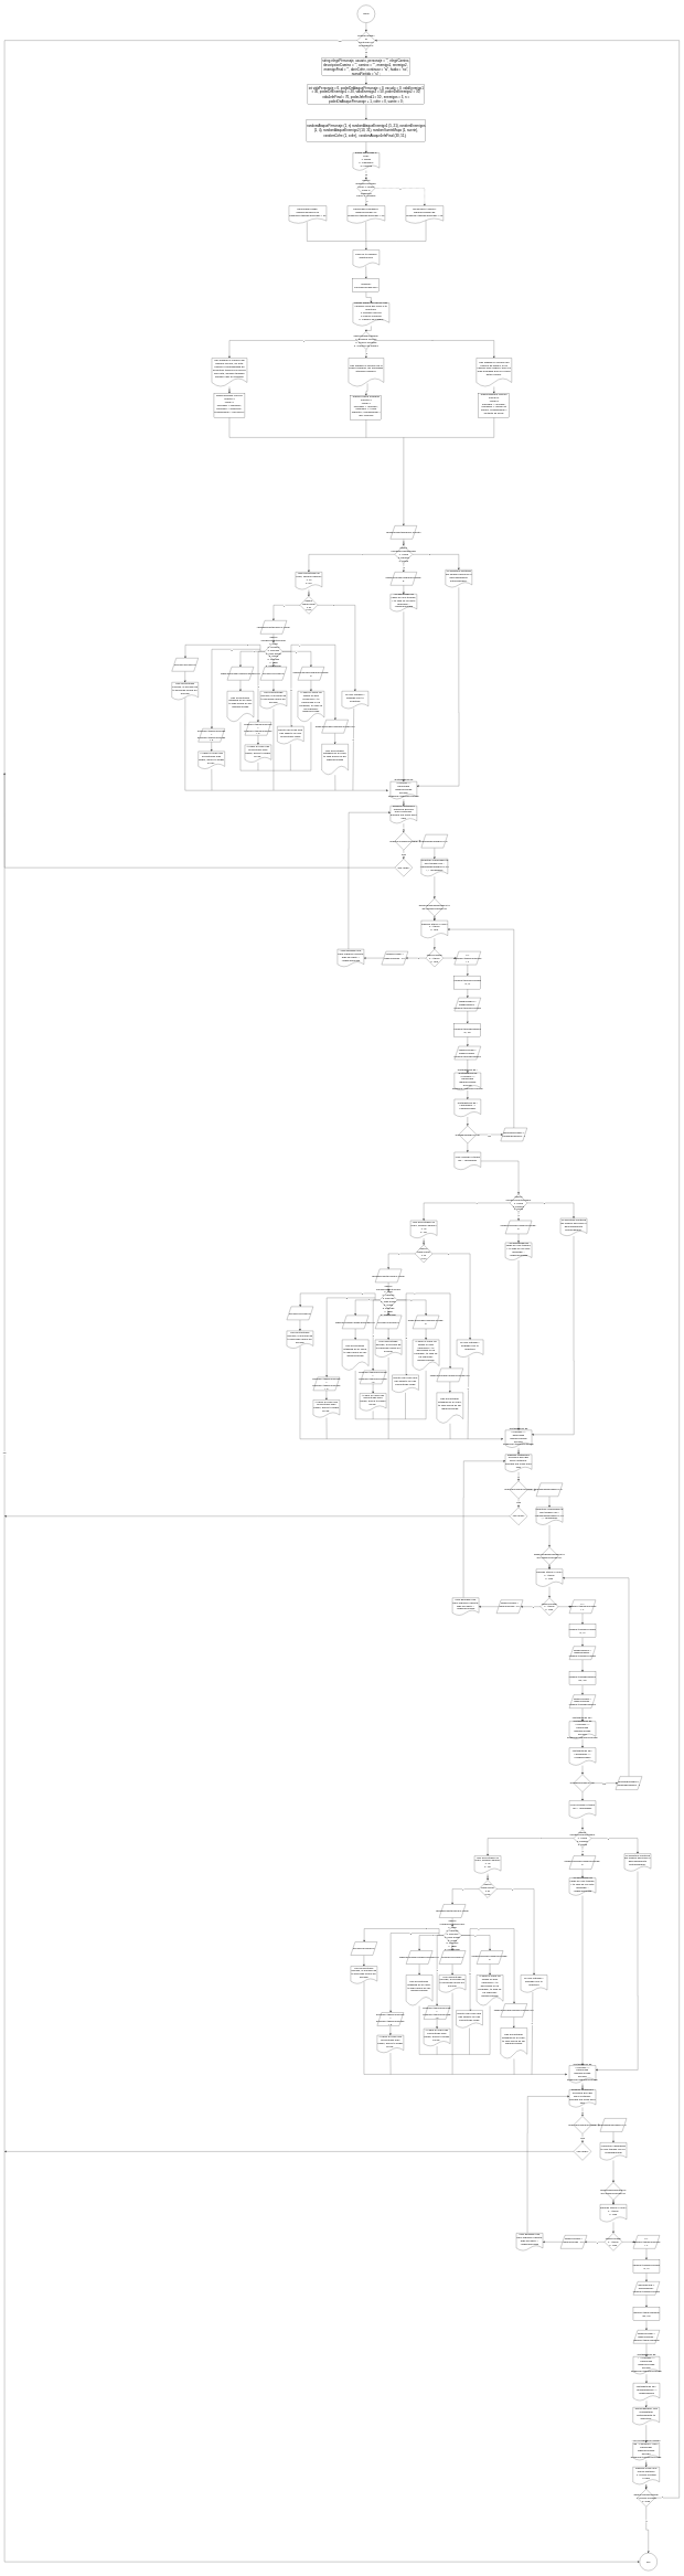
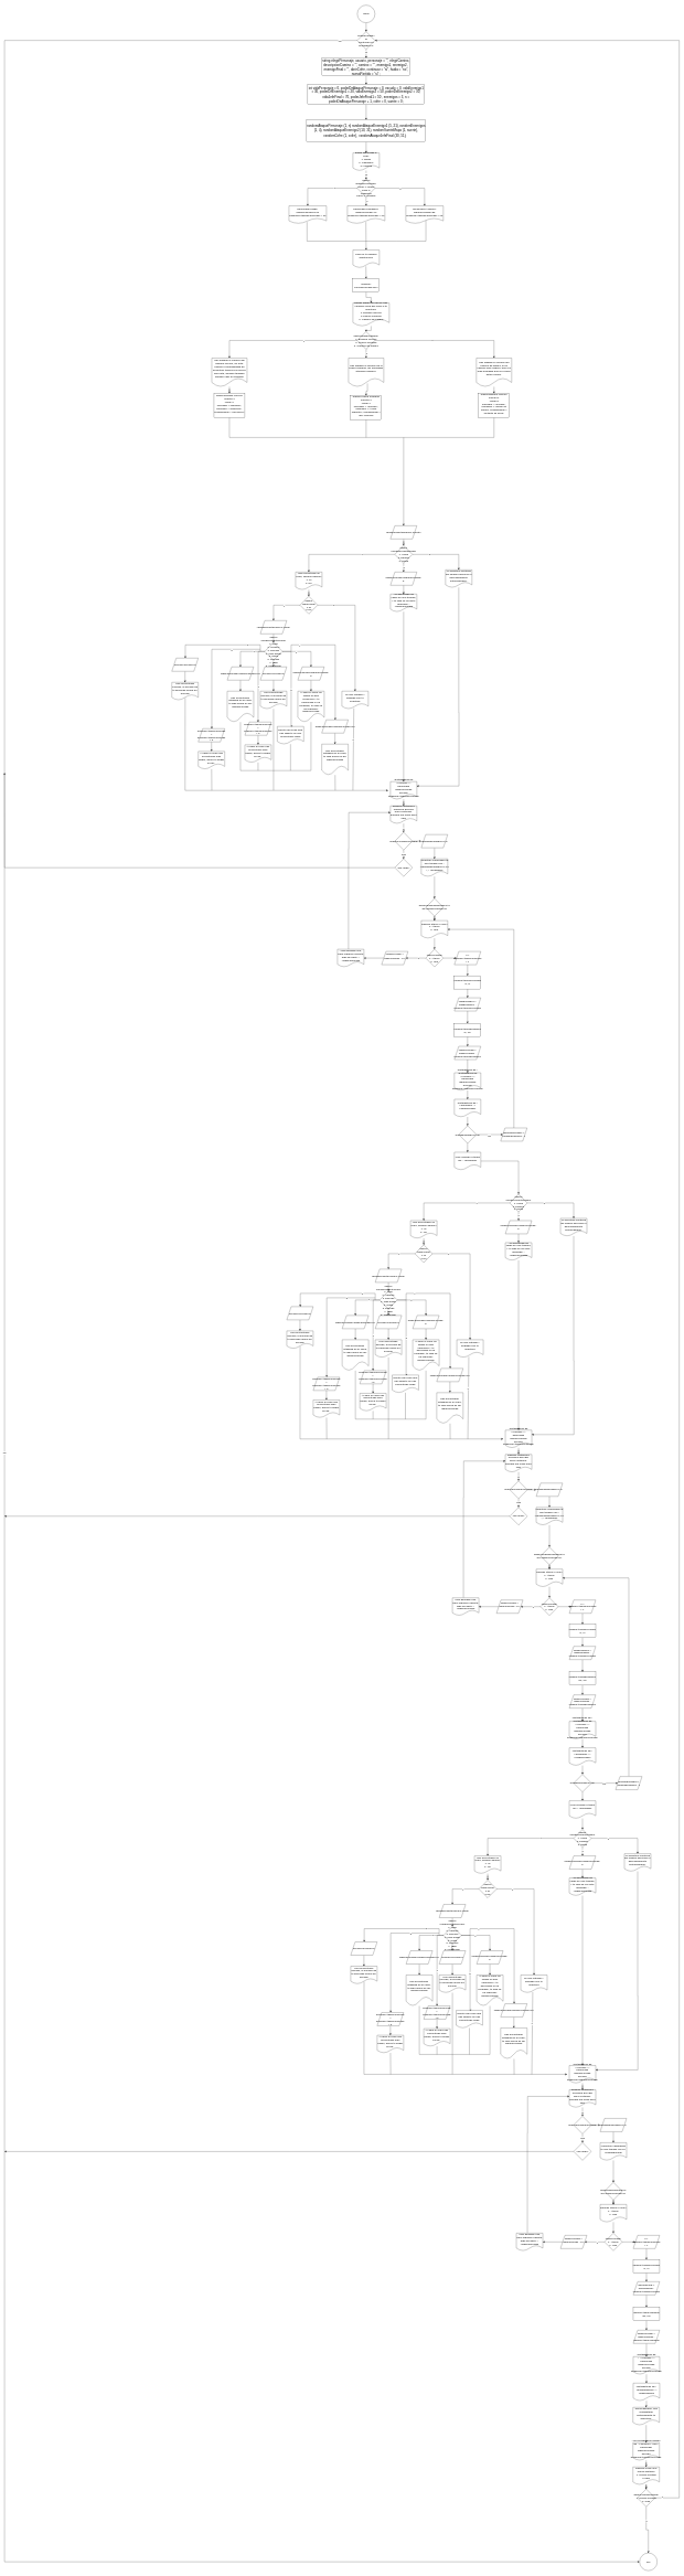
+ <mxCell id="14" value="" style="edgeStyle=orthogonalEdgeStyle;rounded=0;orthogonalLoop=1;jettySize=auto;html=1;" edge="1" parent="1" source="18" target="19"><mxGeometry relative="1" as="geometry" /></mxCell>
+ <mxCell id="15" value="1" style="edgeLabel;html=1;align=center;verticalAlign=middle;resizable=0;points=[];" vertex="1" connectable="0" parent="14"><mxGeometry x="-0.318" y="-4" relative="1" as="geometry"><mxPoint as="offset" /></mxGeometry></mxCell>
- <mxCell id="21" value="" style="edgeStyle=orthogonalEdgeStyle;rounded=0;orthogonalLoop=1;jettySize=auto;html=1;exitX=1;exitY=0.5;exitDx=0;exitDy=0;dashed=1;" edge="1" parent="1" target="23" source="18"><mxGeometry relative="1" as="geometry"><mxPoint x="2150" y="850" as="sourcePoint" /></mxGeometry></mxCell>
+ <mxCell id="21" value="" style="edgeStyle=orthogonalEdgeStyle;rounded=0;orthogonalLoop=1;jettySize=auto;html=1;exitX=1;exitY=0.5;exitDx=0;exitDy=0;" edge="1" parent="1" target="23" source="18"><mxGeometry relative="1" as="geometry"><mxPoint x="2150" y="850" as="sourcePoint" /></mxGeometry></mxCell>
